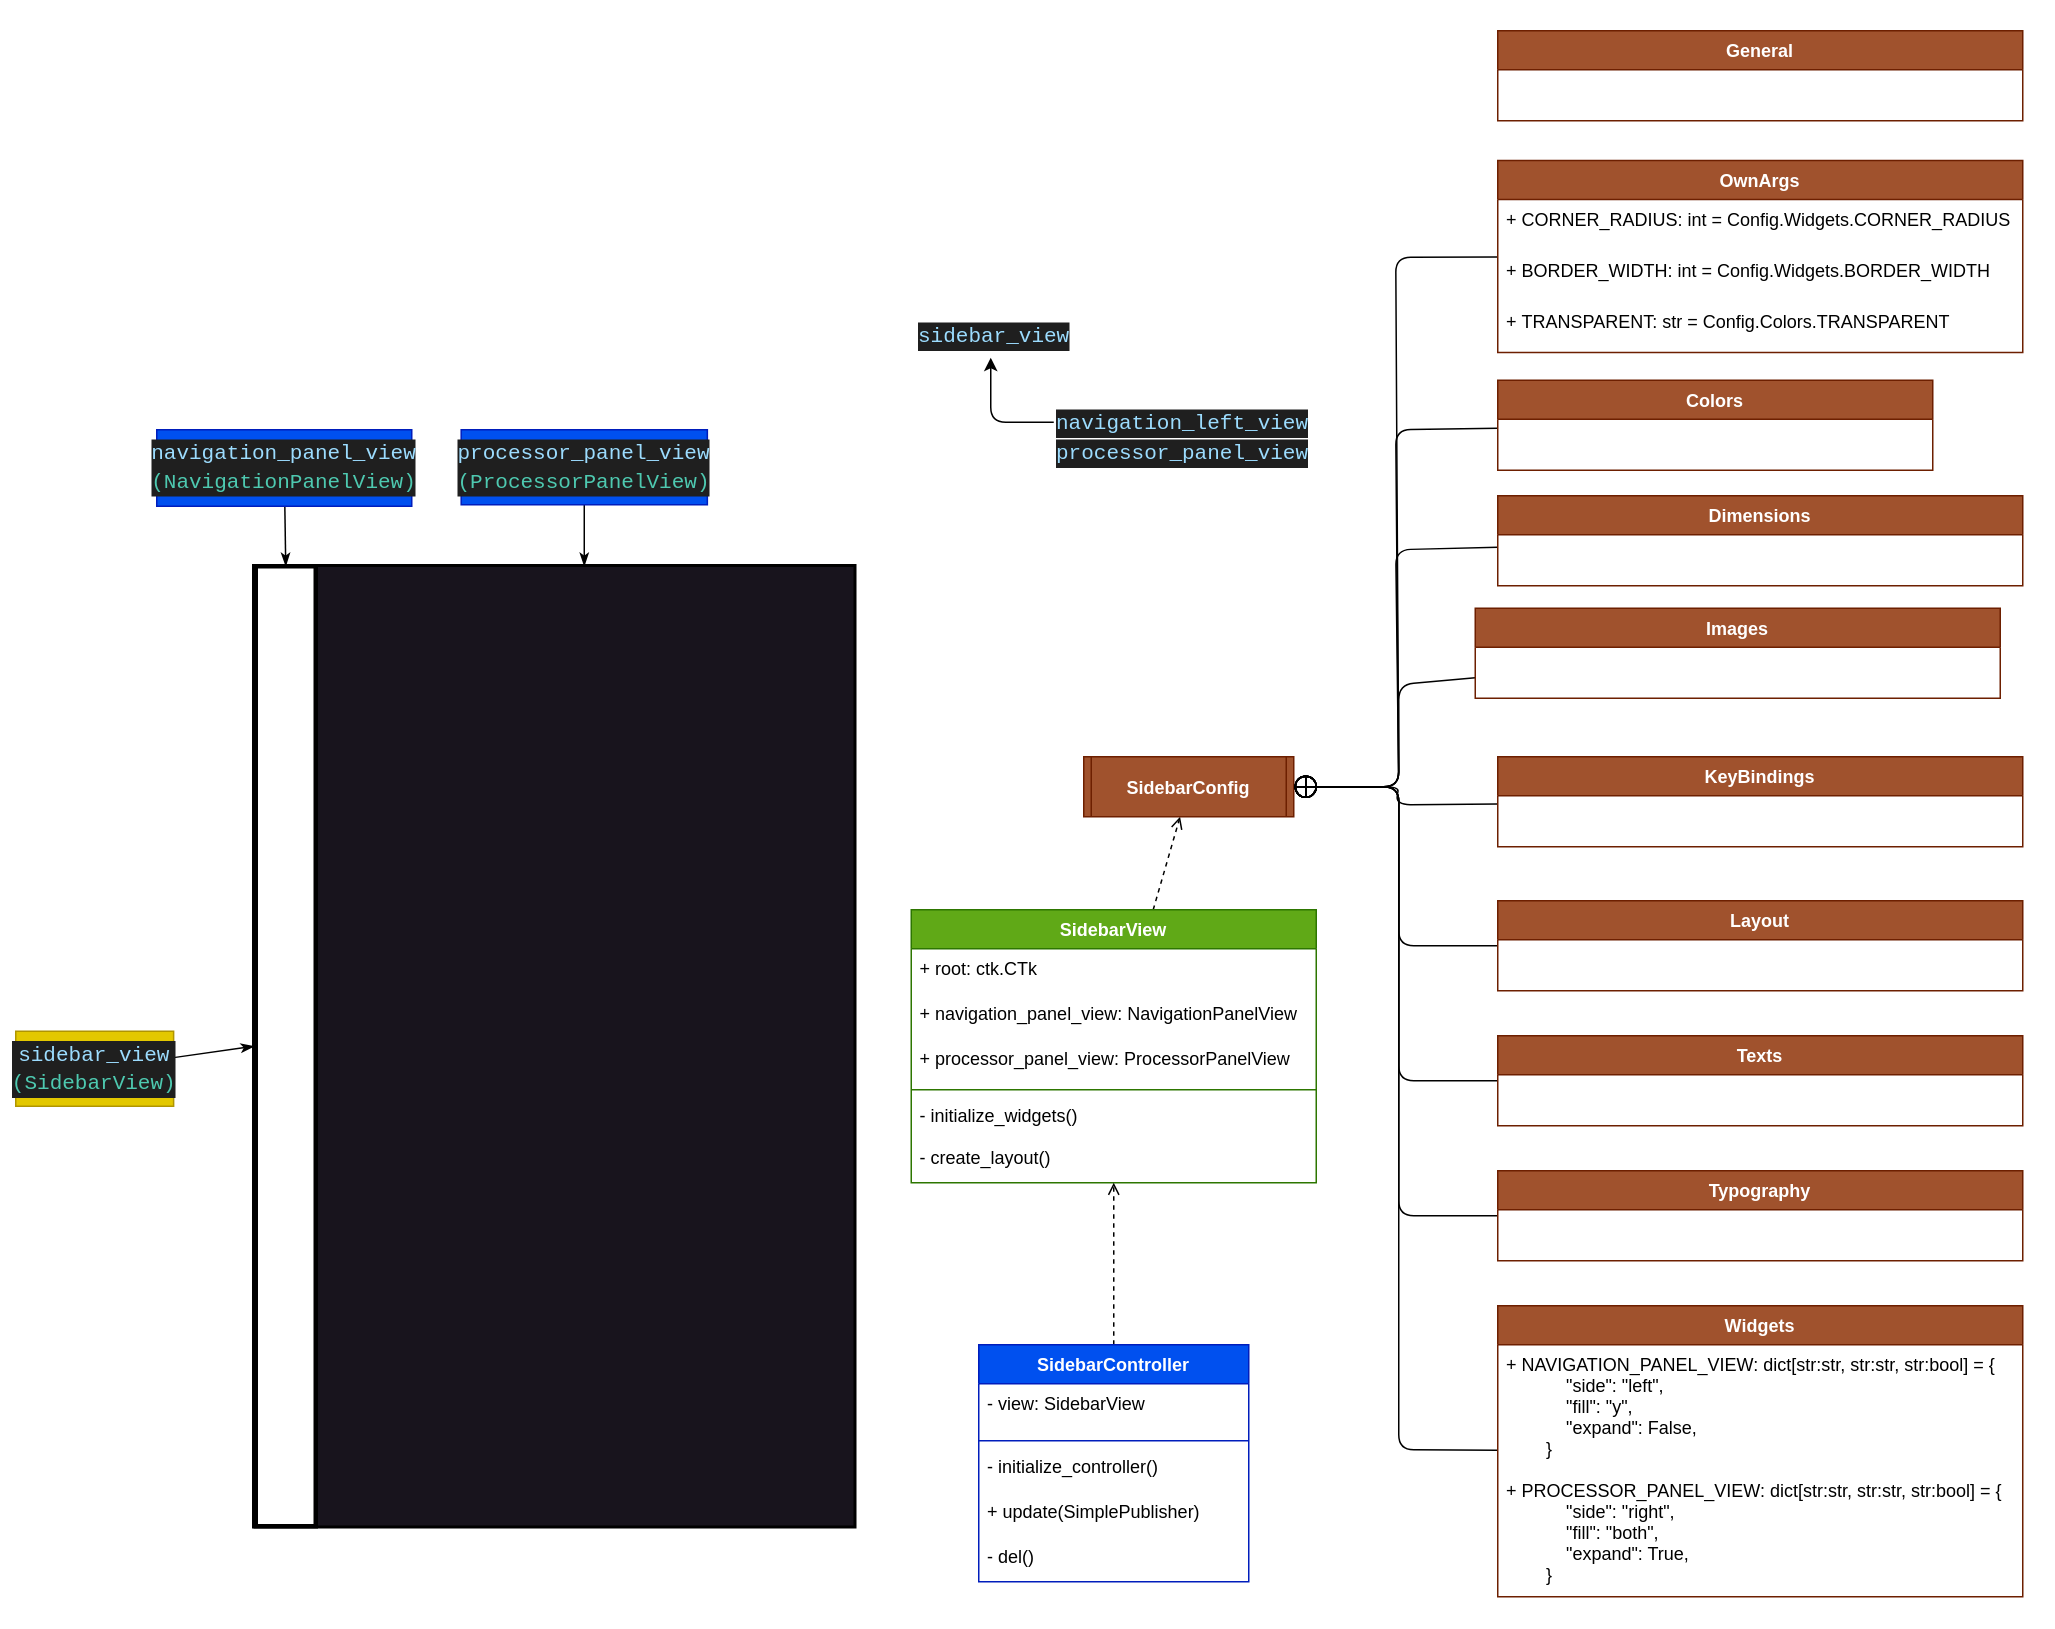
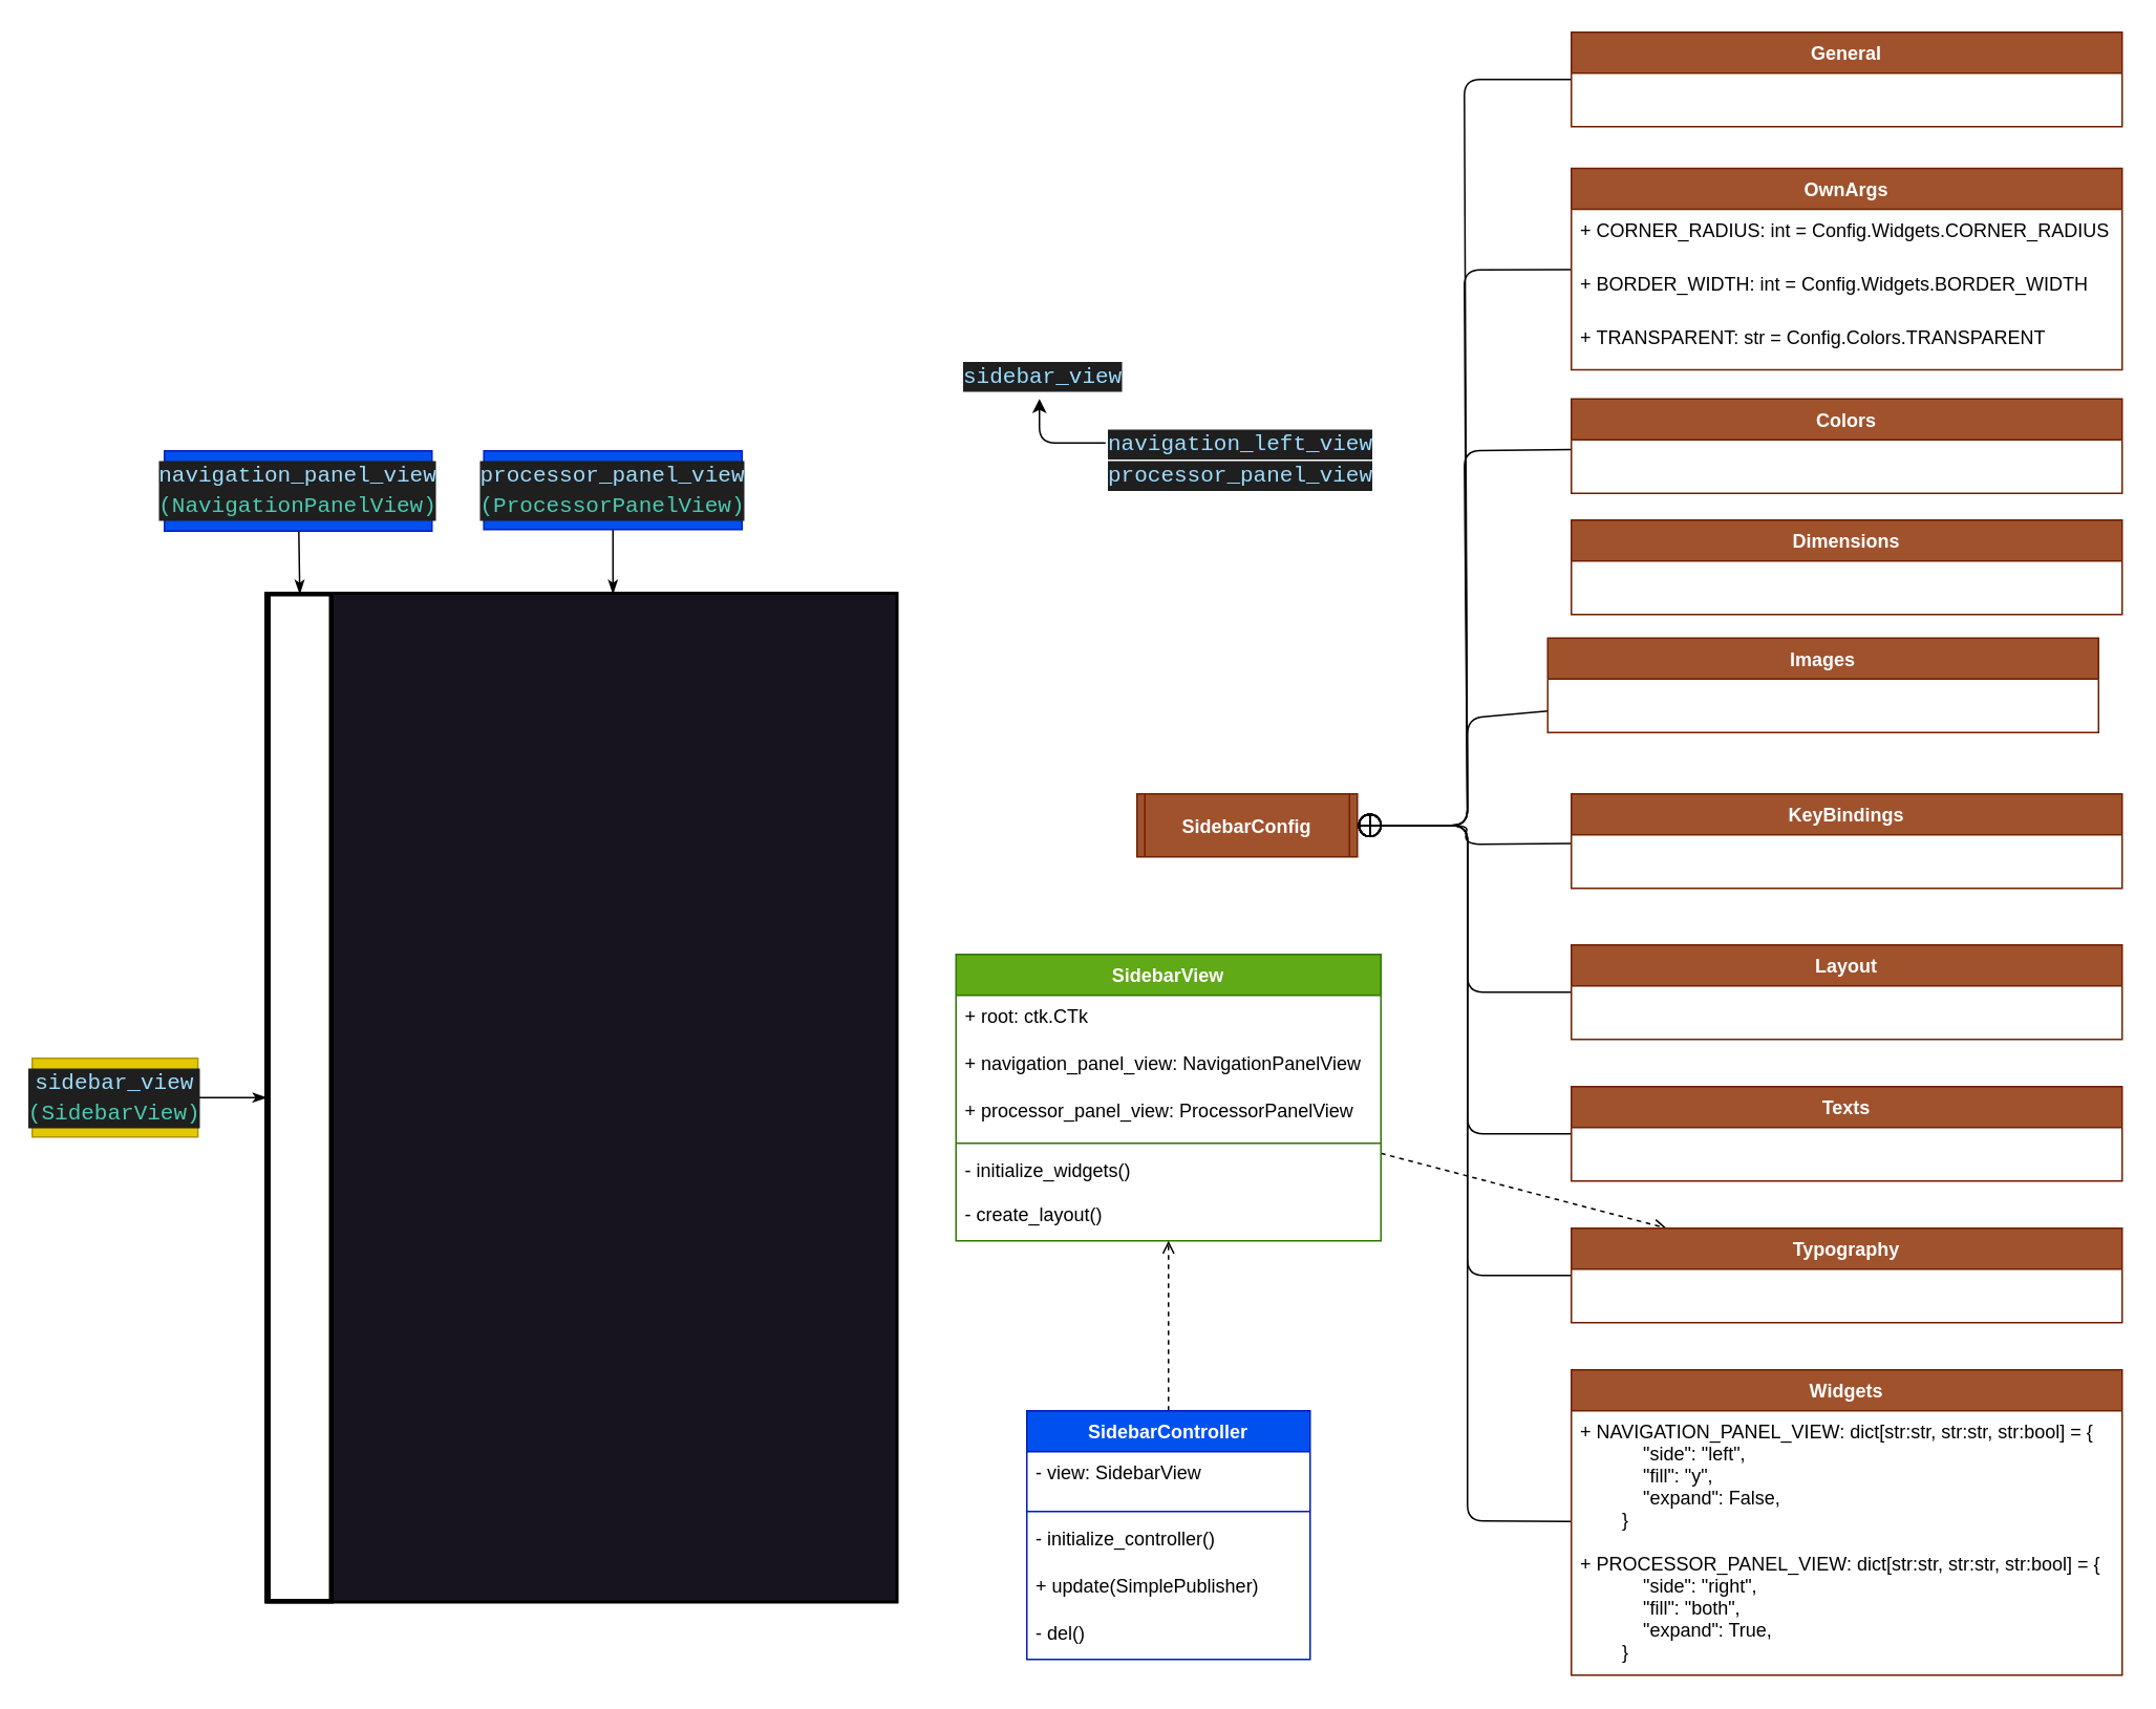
+ <mxCell id="26" style="edgeStyle=none;html=1;entryX=1;entryY=0.5;entryDx=0;entryDy=0;endArrow=circlePlus;endFill=0;" edge="1" parent="1" source="27" target="28"><mxGeometry relative="1" as="geometry"><Array as="points"><mxPoint x="930" y="50" /><mxPoint x="932" y="524" /></Array></mxGeometry></mxCell>
- <mxCell id="52" value="&lt;div style=&quot;color: rgb(204, 204, 204); font-family: Consolas, &amp;quot;Courier New&amp;quot;, monospace; font-size: 14px; text-align: center; background-color: rgb(31, 31, 31); line-height: 19px;&quot;&gt;&lt;div style=&quot;line-height: 19px;&quot;&gt;&lt;span style=&quot;color: rgb(156, 220, 254);&quot;&gt;sidebar_view&lt;/span&gt;&lt;/div&gt;&lt;/div&gt;" style="text;whiteSpace=wrap;html=1;" vertex="1" parent="1"><mxGeometry x="610" y="208" width="100" height="30" as="geometry" /></mxCell>
+ <mxCell id="52" value="&lt;div style=&quot;color: rgb(204, 204, 204); font-family: Consolas, &amp;quot;Courier New&amp;quot;, monospace; font-size: 14px; text-align: center; background-color: rgb(31, 31, 31); line-height: 19px;&quot;&gt;&lt;div style=&quot;line-height: 19px;&quot;&gt;&lt;span style=&quot;color: rgb(156, 220, 254);&quot;&gt;sidebar_view&lt;/span&gt;&lt;/div&gt;&lt;/div&gt;" style="text;whiteSpace=wrap;html=1;" vertex="1" parent="1"><mxGeometry x="610" y="223" width="100" height="30" as="geometry" /></mxCell>
- <mxCell id="30" value="Colors" style="swimlane;fontStyle=1;align=center;verticalAlign=top;childLayout=stackLayout;horizontal=1;startSize=26;horizontalStack=0;resizeParent=1;resizeParentMax=0;resizeLast=0;collapsible=1;marginBottom=0;rounded=0;fillColor=#a0522d;fontColor=#ffffff;strokeColor=#6D1F00;" vertex="1" parent="1"><mxGeometry x="998" y="253" width="290" height="60" as="geometry" /></mxCell>
+ <mxCell id="30" value="Colors" style="swimlane;fontStyle=1;align=center;verticalAlign=top;childLayout=stackLayout;horizontal=1;startSize=26;horizontalStack=0;resizeParent=1;resizeParentMax=0;resizeLast=0;collapsible=1;marginBottom=0;rounded=0;fillColor=#a0522d;fontColor=#ffffff;strokeColor=#6D1F00;" vertex="1" parent="1"><mxGeometry x="998" y="253" width="350" height="60" as="geometry" /></mxCell>
- <mxCell id="31" style="edgeStyle=none;html=1;entryX=1;entryY=0.5;entryDx=0;entryDy=0;endArrow=circlePlus;endFill=0;" edge="1" parent="1" source="32" target="28"><mxGeometry relative="1" as="geometry"><Array as="points"><mxPoint x="930" y="366" /><mxPoint x="932" y="524" /></Array></mxGeometry></mxCell>
- <mxCell id="11" style="edgeStyle=none;html=1;dashed=1;endArrow=open;endFill=0;" edge="1" parent="1" source="12" target="28"><mxGeometry relative="1" as="geometry" /></mxCell>
+ <mxCell id="11" style="edgeStyle=none;html=1;dashed=1;endArrow=open;endFill=0;" edge="1" parent="1" source="12" target="37"><mxGeometry relative="1" as="geometry" /></mxCell>
- <mxCell id="10" value="&lt;div style=&quot;color: rgb(204, 204, 204); background-color: rgb(31, 31, 31); font-family: Consolas, &amp;quot;Courier New&amp;quot;, monospace; font-weight: normal; font-size: 14px; line-height: 19px;&quot;&gt;&lt;div style=&quot;line-height: 19px;&quot;&gt;&lt;div style=&quot;line-height: 19px;&quot;&gt;&lt;div style=&quot;line-height: 19px;&quot;&gt;&lt;div style=&quot;line-height: 19px;&quot;&gt;&lt;div style=&quot;line-height: 19px;&quot;&gt;&lt;span style=&quot;color: #9cdcfe;&quot;&gt;sidebar_view&lt;/span&gt;&lt;/div&gt;&lt;/div&gt;&lt;div style=&quot;line-height: 19px;&quot;&gt;&lt;span style=&quot;color: #4ec9b0;&quot;&gt;(&lt;/span&gt;&lt;span style=&quot;color: rgb(78, 201, 176);&quot;&gt;SidebarView&lt;/span&gt;&lt;span style=&quot;color: rgb(78, 201, 176);&quot;&gt;)&lt;/span&gt;&lt;br&gt;&lt;/div&gt;&lt;/div&gt;&lt;/div&gt;&lt;/div&gt;&lt;/div&gt;" style="text;whiteSpace=wrap;html=1;align=center;fillColor=#e3c800;fontColor=#000000;strokeColor=#B09500;" vertex="1" parent="1"><mxGeometry x="10" y="687" width="105.25" height="50" as="geometry" /></mxCell>
+ <mxCell id="10" value="&lt;div style=&quot;color: rgb(204, 204, 204); background-color: rgb(31, 31, 31); font-family: Consolas, &amp;quot;Courier New&amp;quot;, monospace; font-weight: normal; font-size: 14px; line-height: 19px;&quot;&gt;&lt;div style=&quot;line-height: 19px;&quot;&gt;&lt;div style=&quot;line-height: 19px;&quot;&gt;&lt;div style=&quot;line-height: 19px;&quot;&gt;&lt;div style=&quot;line-height: 19px;&quot;&gt;&lt;div style=&quot;line-height: 19px;&quot;&gt;&lt;span style=&quot;color: #9cdcfe;&quot;&gt;sidebar_view&lt;/span&gt;&lt;/div&gt;&lt;/div&gt;&lt;div style=&quot;line-height: 19px;&quot;&gt;&lt;span style=&quot;color: #4ec9b0;&quot;&gt;(&lt;/span&gt;&lt;span style=&quot;color: rgb(78, 201, 176);&quot;&gt;SidebarView&lt;/span&gt;&lt;span style=&quot;color: rgb(78, 201, 176);&quot;&gt;)&lt;/span&gt;&lt;br&gt;&lt;/div&gt;&lt;/div&gt;&lt;/div&gt;&lt;/div&gt;&lt;/div&gt;" style="text;whiteSpace=wrap;html=1;align=center;fillColor=#e3c800;fontColor=#000000;strokeColor=#B09500;" vertex="1" parent="1"><mxGeometry x="20" y="672" width="105.25" height="50" as="geometry" /></mxCell>
